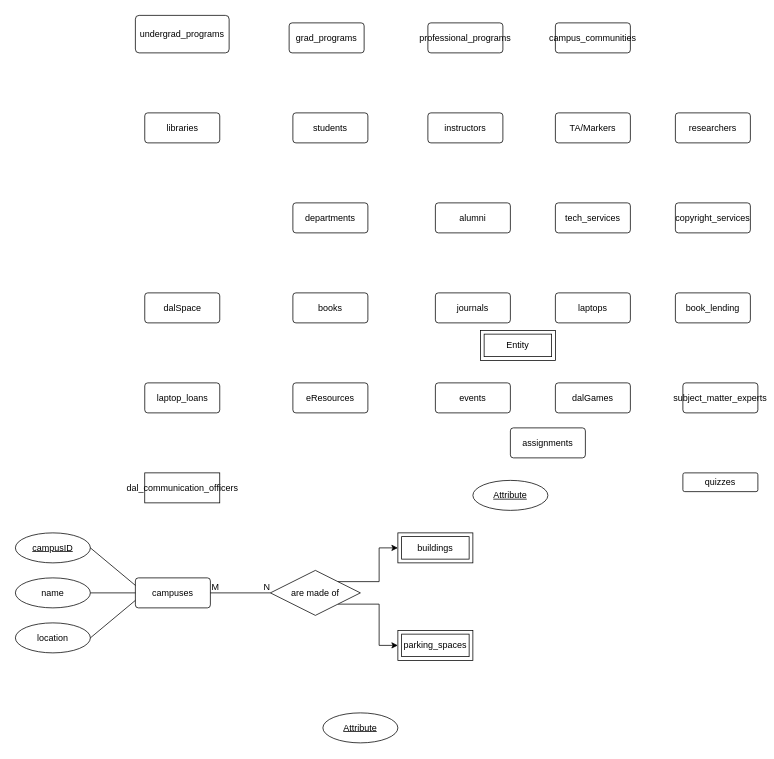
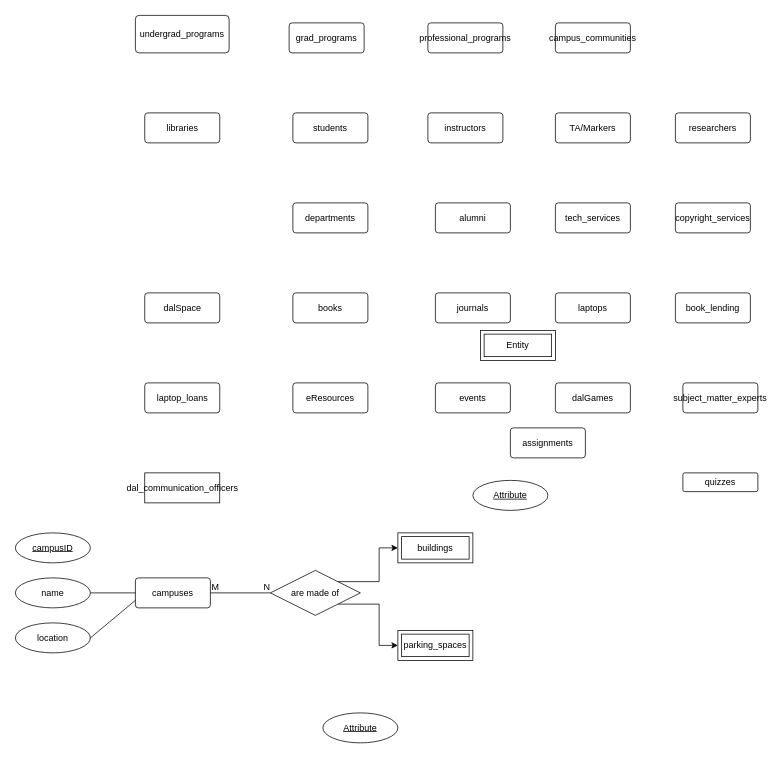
- <mxCell id="39" value="" style="endArrow=none;html=1;rounded=0;exitX=1;exitY=0.5;exitDx=0;exitDy=0;entryX=0;entryY=0.25;entryDx=0;entryDy=0;" edge="1" parent="1" source="38" target="22"><mxGeometry relative="1" as="geometry"><mxPoint x="116" y="770" as="sourcePoint" /><mxPoint x="180" y="790" as="targetPoint" /></mxGeometry></mxCell>
